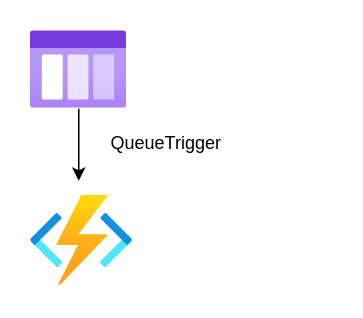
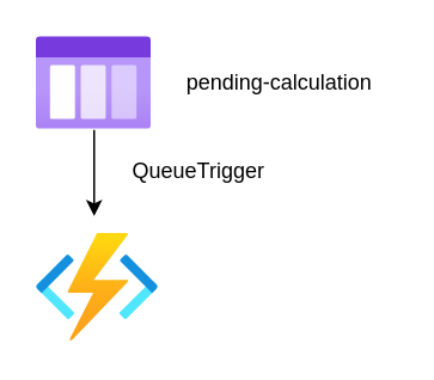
+ <mxCell id="4" value="pending-calculation" style="text;html=1;align=center;verticalAlign=middle;resizable=0;points=[];autosize=1;strokeColor=none;fillColor=none;" vertex="1" parent="1"><mxGeometry x="90" y="31" width="130" height="30" as="geometry" /></mxCell>
